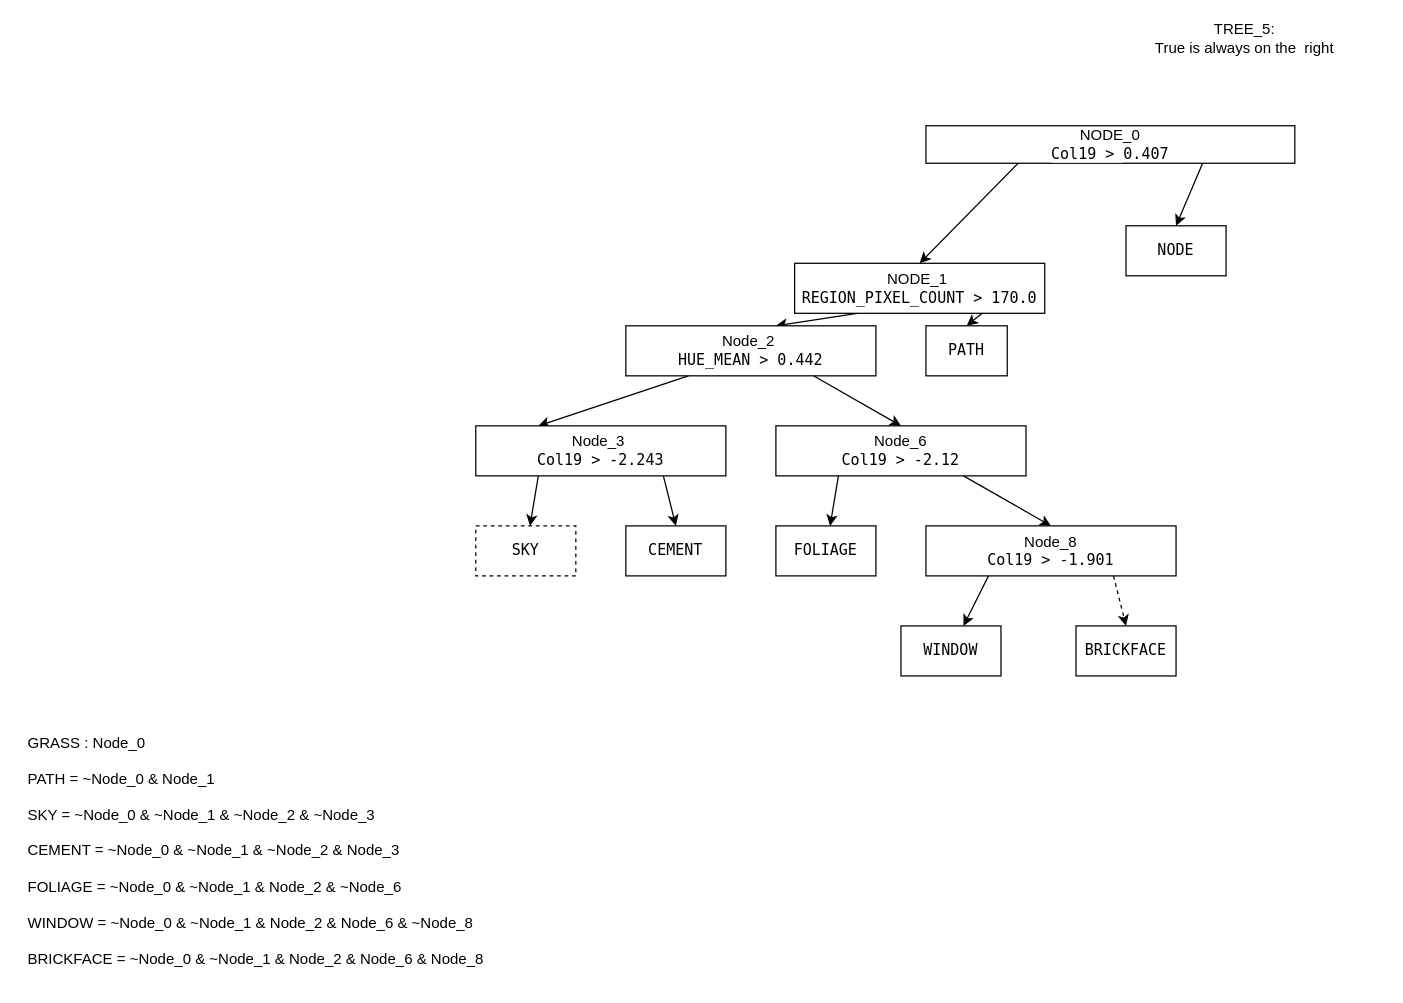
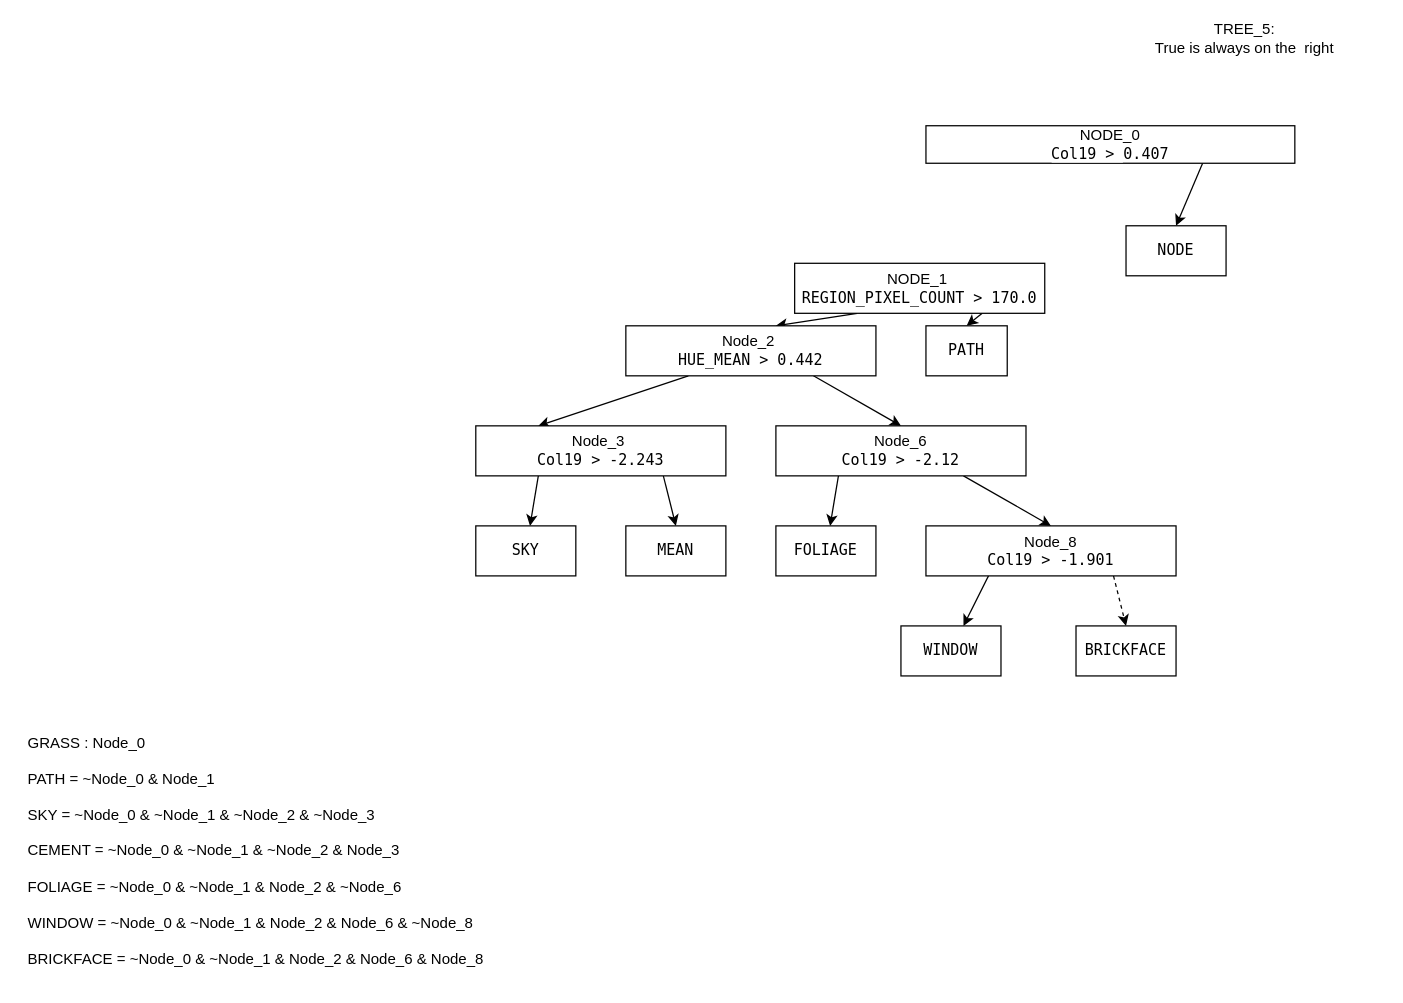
- <mxCell id="3" style="rounded=0;orthogonalLoop=1;jettySize=auto;html=1;exitX=0.25;exitY=1;exitDx=0;exitDy=0;entryX=0.5;entryY=0;entryDx=0;entryDy=0;" parent="1" source="5" target="8" edge="1"><mxGeometry relative="1" as="geometry"><mxPoint x="710" y="160" as="sourcePoint" /></mxGeometry></mxCell>
- <mxCell id="18" value="&lt;font face=&quot;monospace&quot;&gt;SKY&lt;/font&gt;" style="rounded=0;whiteSpace=wrap;html=1;align=center;dashed=1;" vertex="1" parent="1"><mxGeometry x="380" y="420" width="80" height="40" as="geometry" /></mxCell>
+ <mxCell id="18" value="&lt;font face=&quot;monospace&quot;&gt;SKY&lt;/font&gt;" style="rounded=0;whiteSpace=wrap;html=1;align=center;" vertex="1" parent="1"><mxGeometry x="380" y="420" width="80" height="40" as="geometry" /></mxCell>
- <mxCell id="19" value="&lt;font face=&quot;monospace&quot;&gt;CEMENT&lt;/font&gt;" style="rounded=0;whiteSpace=wrap;html=1;align=center;" vertex="1" parent="1"><mxGeometry x="500" y="420" width="80" height="40" as="geometry" /></mxCell>
+ <mxCell id="19" value="&lt;font face=&quot;monospace&quot;&gt;MEAN&lt;/font&gt;" style="rounded=0;whiteSpace=wrap;html=1;align=center;" vertex="1" parent="1"><mxGeometry x="500" y="420" width="80" height="40" as="geometry" /></mxCell>
